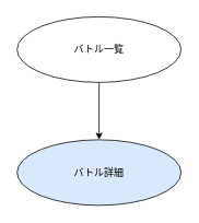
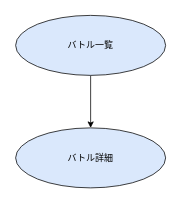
- <mxCell id="3" value="バトル一覧" style="ellipse;whiteSpace=wrap;html=1;" vertex="1" parent="1"><mxGeometry x="20" y="20" width="200" height="80" as="geometry" /></mxCell>
+ <mxCell id="3" value="バトル一覧" style="ellipse;whiteSpace=wrap;html=1;fillColor=#dae8fc;" vertex="1" parent="1"><mxGeometry x="20" y="20" width="200" height="80" as="geometry" /></mxCell>
